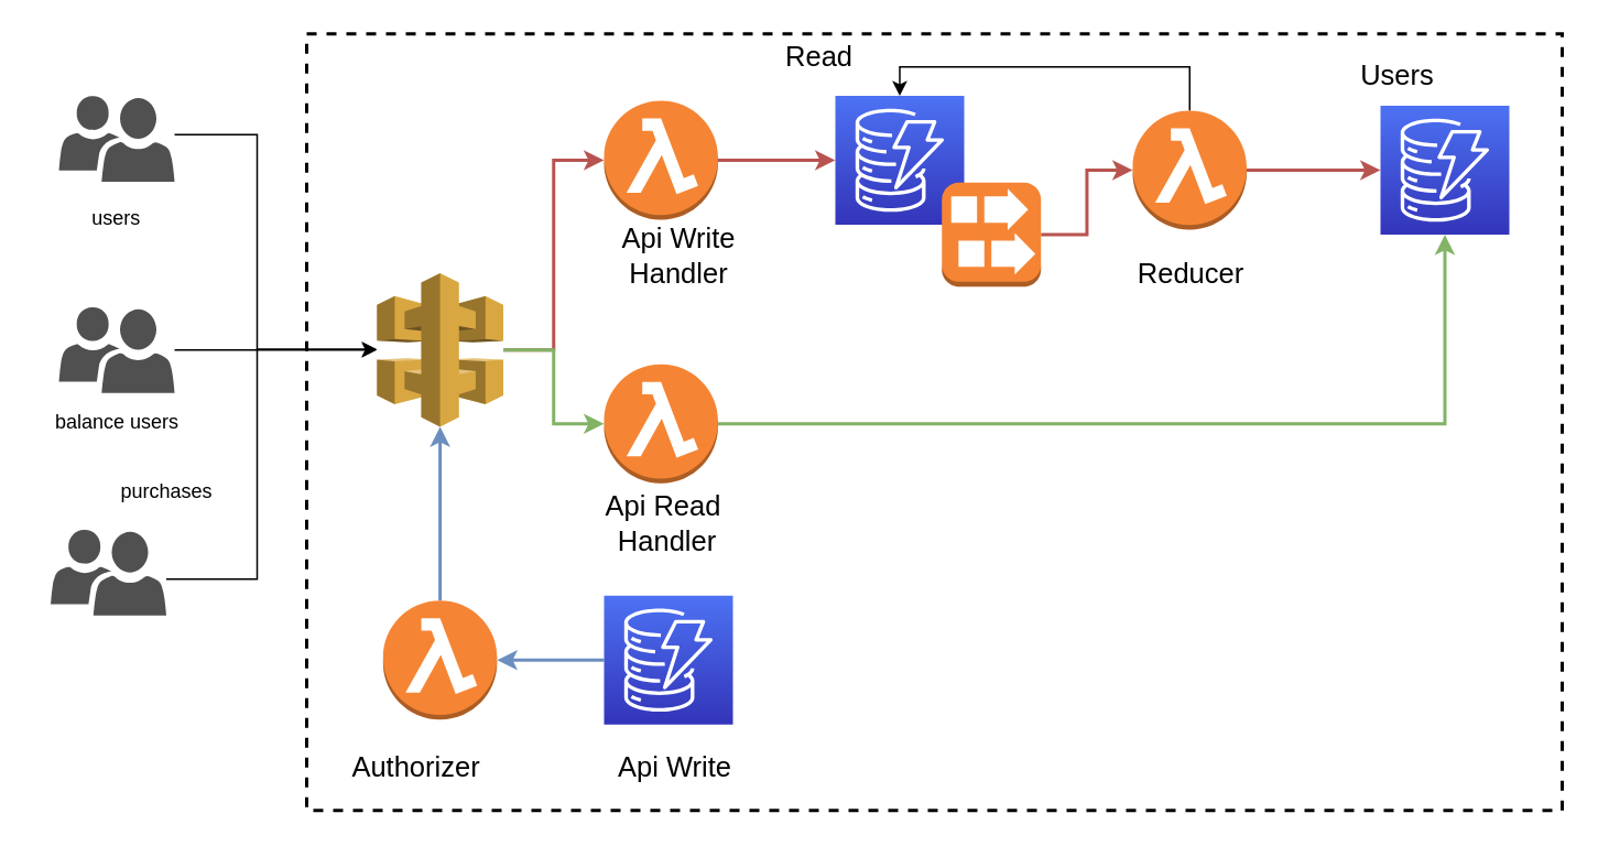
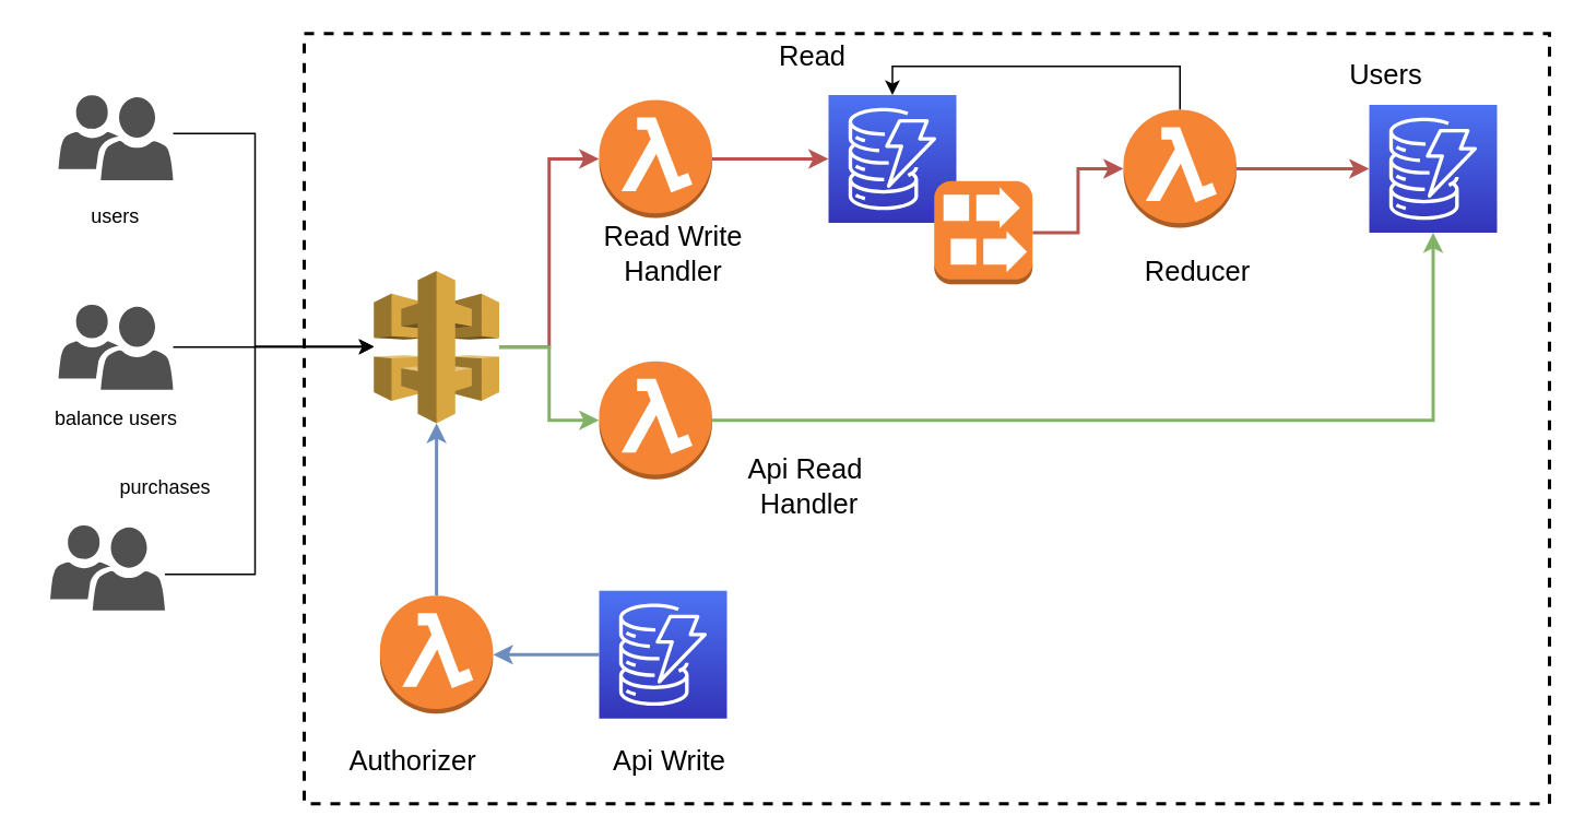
- <mxCell id="24" value="Api Write &lt;br&gt;Handler" style="text;html=1;align=center;verticalAlign=middle;resizable=0;points=[];autosize=1;fontSize=17;fontColor=#000000;" parent="1" vertex="1"><mxGeometry x="370" y="130" width="80" height="50" as="geometry" /></mxCell>
+ <mxCell id="24" value="Read Write &lt;br&gt;Handler" style="text;html=1;align=center;verticalAlign=middle;resizable=0;points=[];autosize=1;fontSize=17;fontColor=#000000;" parent="1" vertex="1"><mxGeometry x="370" y="130" width="80" height="50" as="geometry" /></mxCell>
- <mxCell id="27" value="Reducer" style="text;html=1;align=center;verticalAlign=middle;resizable=0;points=[];autosize=1;fontSize=17;fontColor=#000000;" parent="1" vertex="1"><mxGeometry x="679.5" y="151" width="80" height="30" as="geometry" /></mxCell>
+ <mxCell id="27" value="Reducer" style="text;html=1;align=center;verticalAlign=middle;resizable=0;points=[];autosize=1;fontSize=17;fontColor=#000000;" parent="1" vertex="1"><mxGeometry x="689.5" y="151" width="80" height="30" as="geometry" /></mxCell>
- <mxCell id="29" value="Api Read&amp;nbsp;&lt;br&gt;Handler" style="text;html=1;align=center;verticalAlign=middle;resizable=0;points=[];autosize=1;fontSize=17;fontColor=#000000;" parent="1" vertex="1"><mxGeometry x="358" y="292" width="90" height="50" as="geometry" /></mxCell>
+ <mxCell id="29" value="Api Read&amp;nbsp;&lt;br&gt;Handler" style="text;html=1;align=center;verticalAlign=middle;resizable=0;points=[];autosize=1;fontSize=17;fontColor=#000000;" parent="1" vertex="1"><mxGeometry x="448" y="272" width="90" height="50" as="geometry" /></mxCell>
